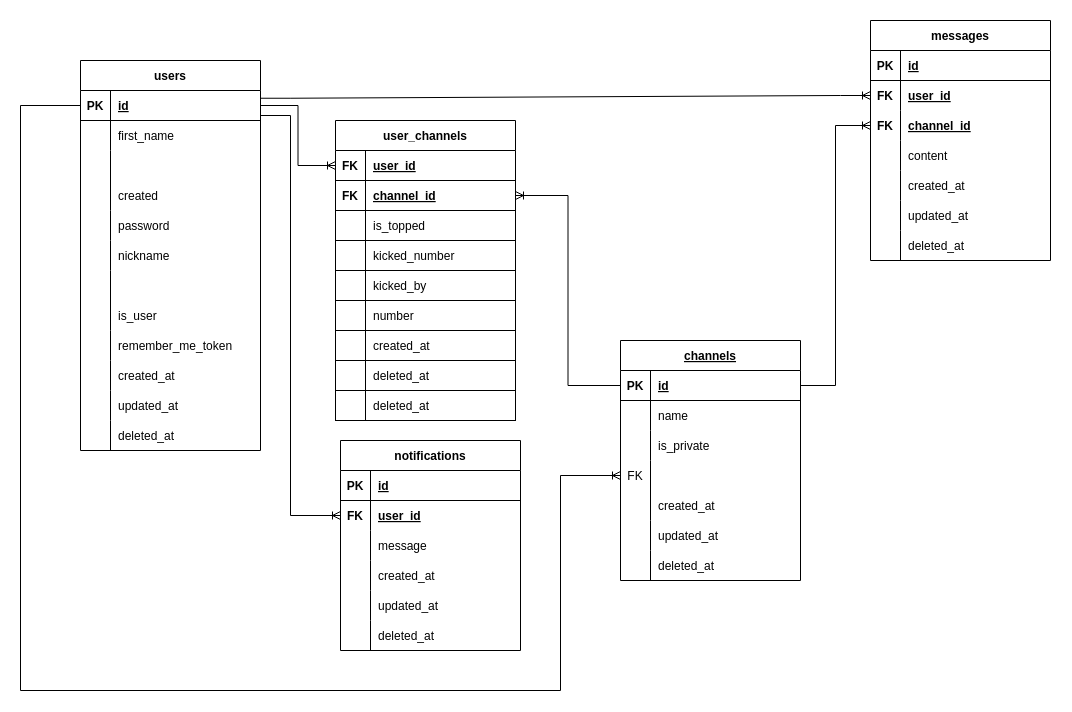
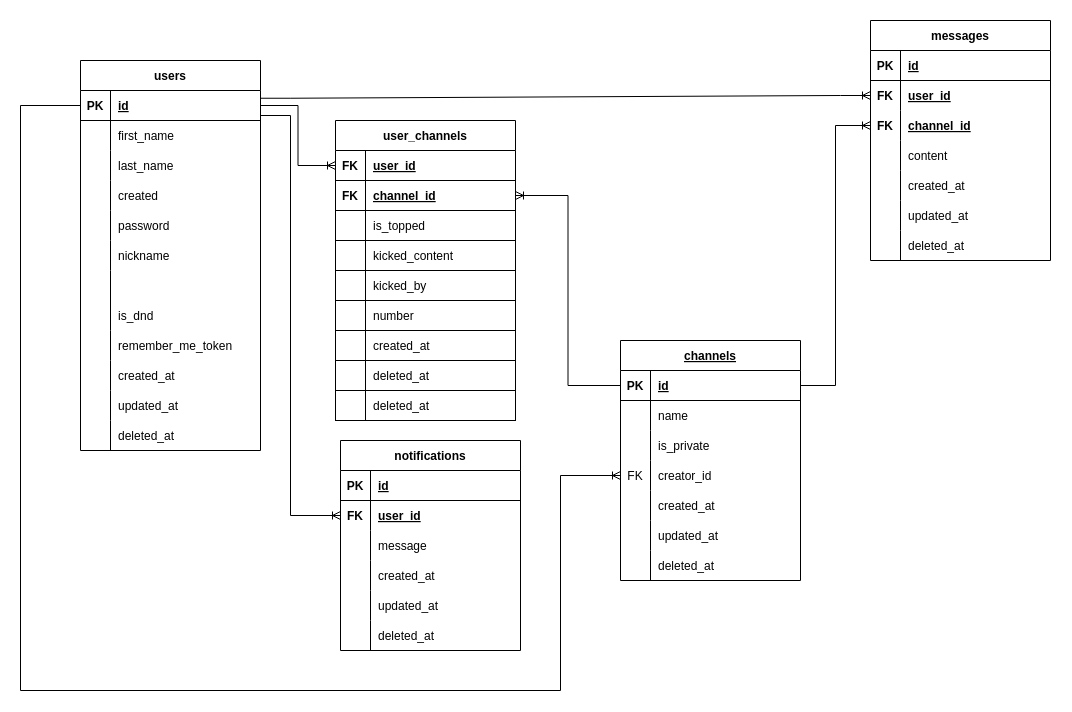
+ <mxCell id="13" value="last_name" style="shape=partialRectangle;connectable=0;fillColor=none;top=0;left=0;bottom=0;right=0;align=left;spacingLeft=6;overflow=hidden;" parent="11" vertex="1"><mxGeometry x="30" width="150" height="30" as="geometry"><mxRectangle width="150" height="30" as="alternateBounds" /></mxGeometry></mxCell>
- <mxCell id="52" value="kicked_number" style="shape=partialRectangle;connectable=0;fillColor=none;top=0;left=0;bottom=0;right=0;align=left;spacingLeft=6;fontStyle=0;overflow=hidden;" parent="50" vertex="1"><mxGeometry x="30" width="150" height="30" as="geometry"><mxRectangle width="150" height="30" as="alternateBounds" /></mxGeometry></mxCell>
+ <mxCell id="52" value="kicked_content" style="shape=partialRectangle;connectable=0;fillColor=none;top=0;left=0;bottom=0;right=0;align=left;spacingLeft=6;fontStyle=0;overflow=hidden;" parent="50" vertex="1"><mxGeometry x="30" width="150" height="30" as="geometry"><mxRectangle width="150" height="30" as="alternateBounds" /></mxGeometry></mxCell>
- <mxCell id="27" value="is_user" style="shape=partialRectangle;connectable=0;fillColor=none;top=0;left=0;bottom=0;right=0;align=left;spacingLeft=6;overflow=hidden;" parent="25" vertex="1"><mxGeometry x="30" width="150" height="30" as="geometry"><mxRectangle width="150" height="30" as="alternateBounds" /></mxGeometry></mxCell>
+ <mxCell id="27" value="is_dnd" style="shape=partialRectangle;connectable=0;fillColor=none;top=0;left=0;bottom=0;right=0;align=left;spacingLeft=6;overflow=hidden;" parent="25" vertex="1"><mxGeometry x="30" width="150" height="30" as="geometry"><mxRectangle width="150" height="30" as="alternateBounds" /></mxGeometry></mxCell>
+ <mxCell id="80" value="creator_id" style="shape=partialRectangle;connectable=0;fillColor=none;top=0;left=0;bottom=0;right=0;align=left;spacingLeft=6;overflow=hidden;" parent="78" vertex="1"><mxGeometry x="30" width="150" height="30" as="geometry"><mxRectangle width="150" height="30" as="alternateBounds" /></mxGeometry></mxCell>
